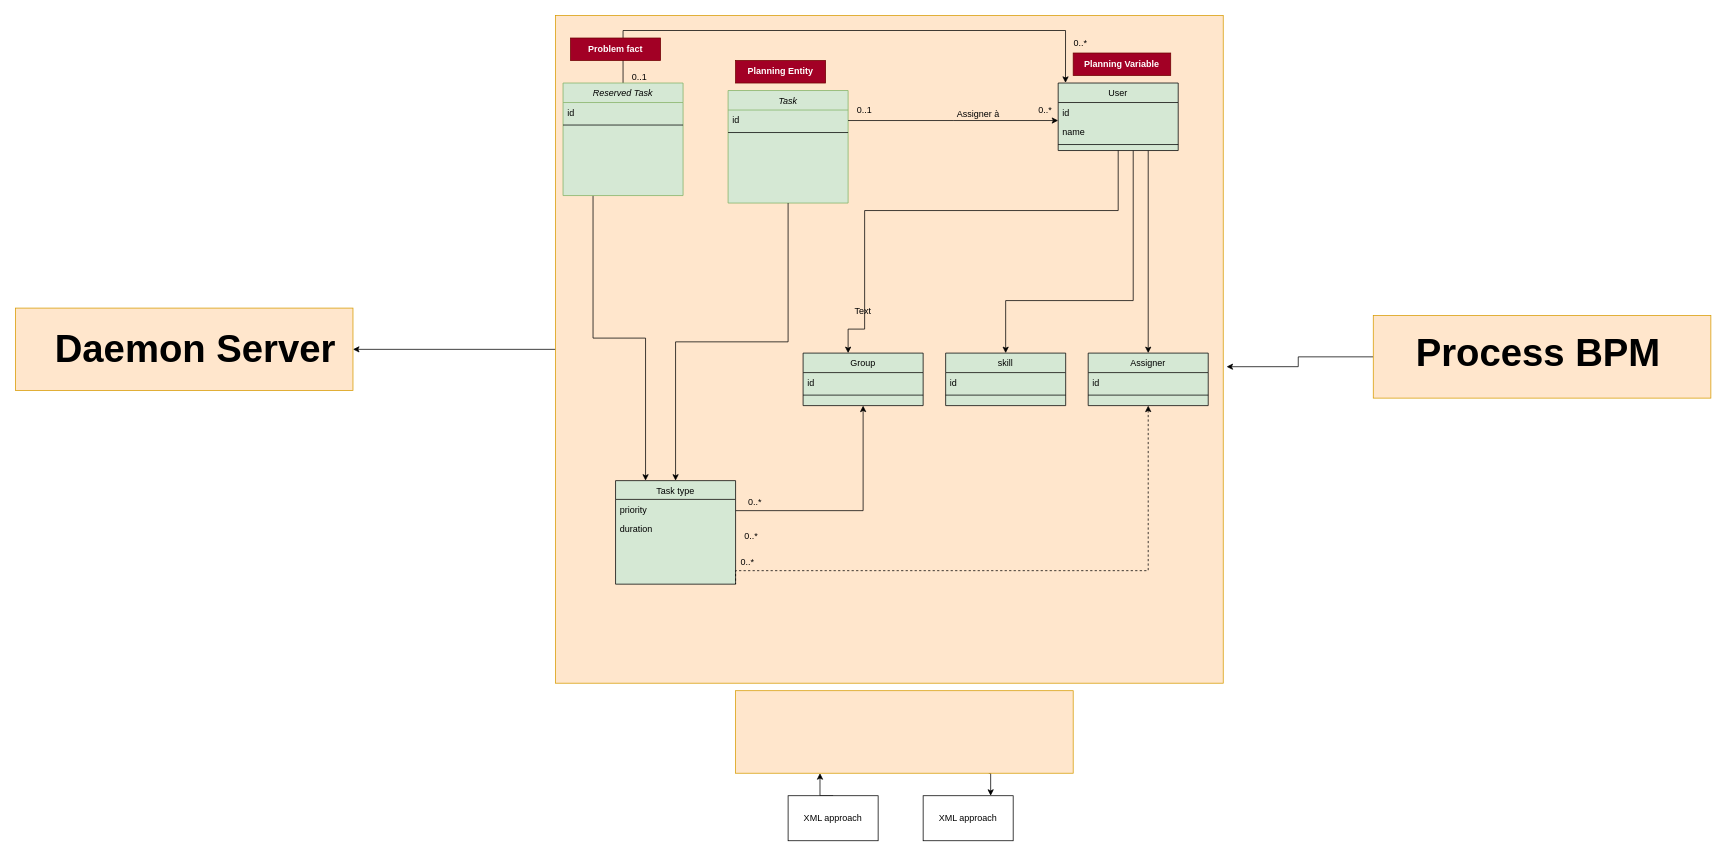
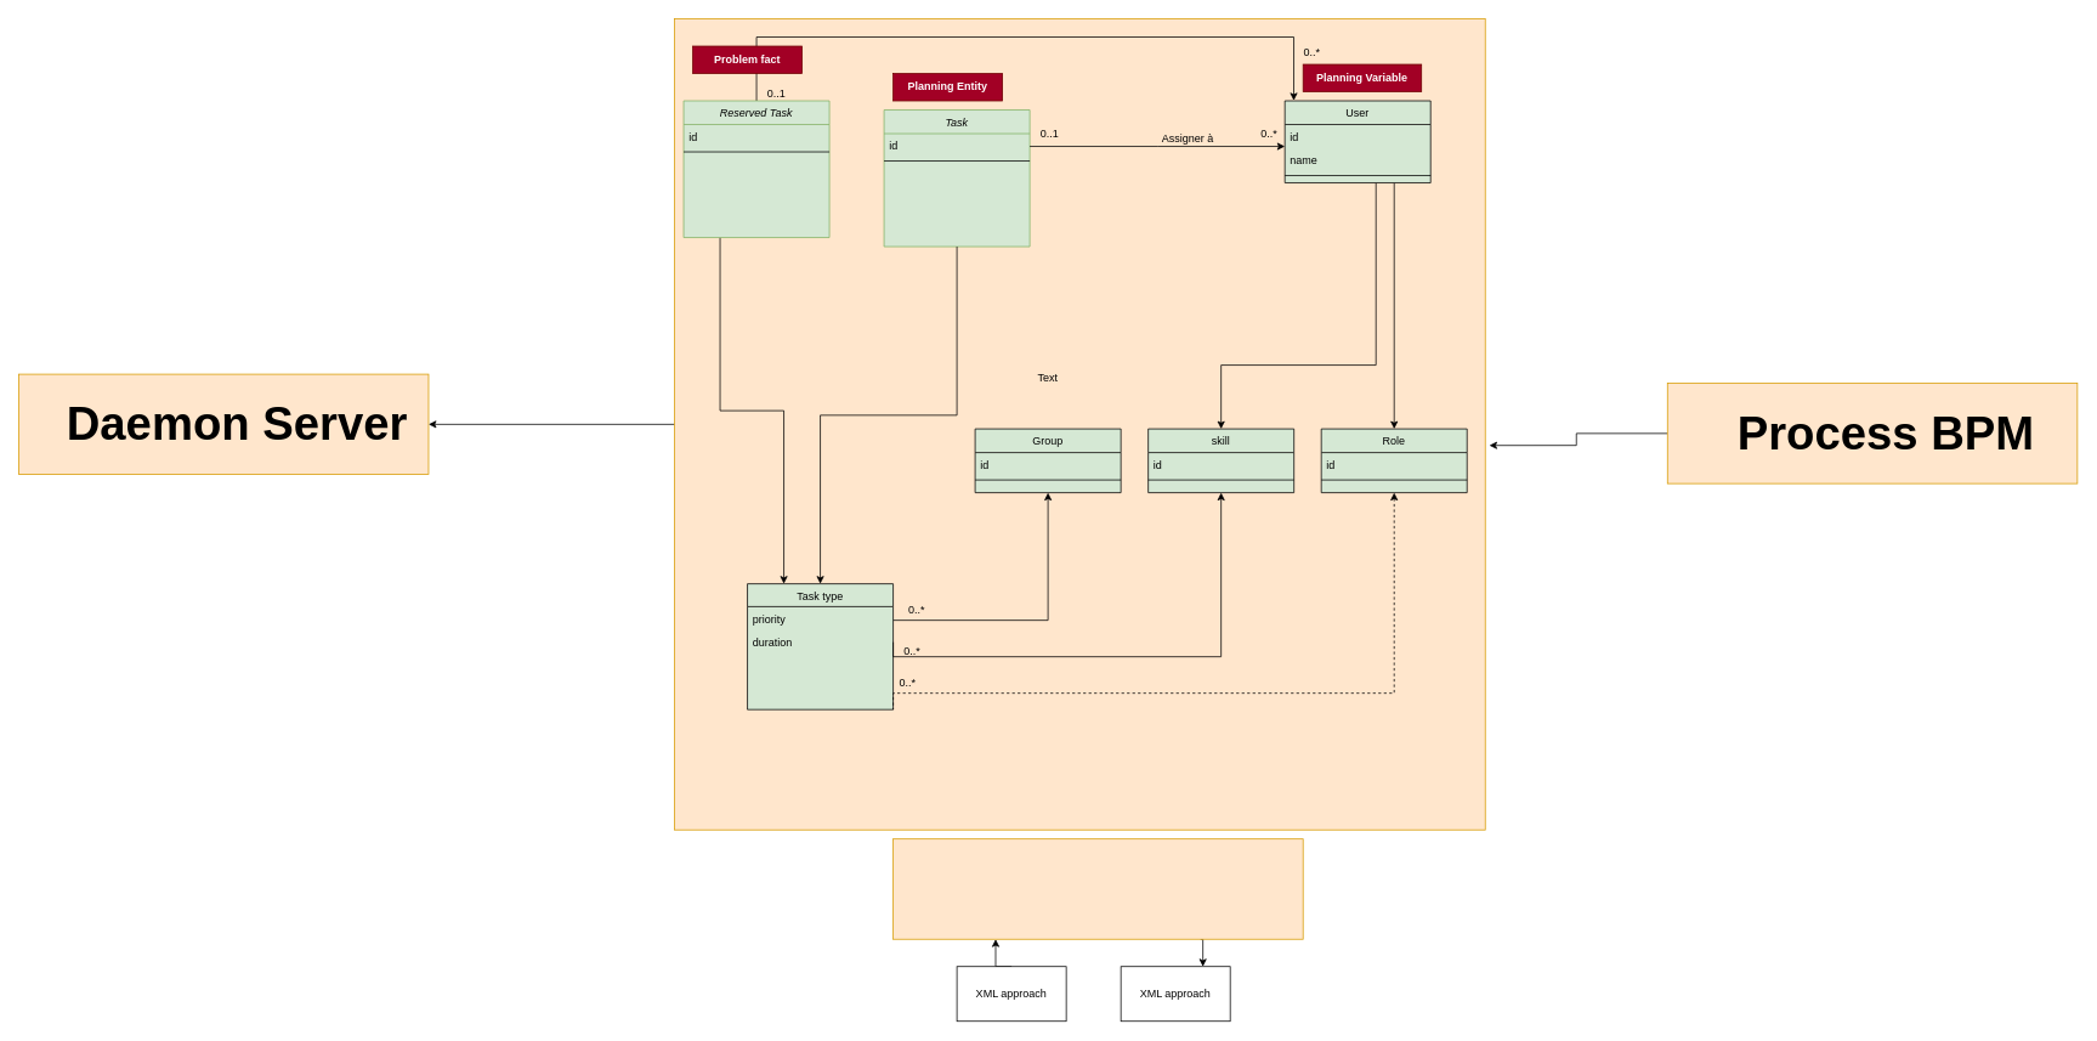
- <mxCell id="34" value="" style="edgeStyle=orthogonalEdgeStyle;rounded=0;orthogonalLoop=1;jettySize=auto;html=1;entryX=0.375;entryY=0;entryDx=0;entryDy=0;entryPerimeter=0;exitX=0.5;exitY=1;exitDx=0;exitDy=0;endArrow=classic;endFill=1;" parent="1" source="19" target="27" edge="1"><mxGeometry relative="1" as="geometry"><mxPoint x="1260" y="260" as="sourcePoint" /><mxPoint x="1120" y="438" as="targetPoint" /><Array as="points"><mxPoint x="1490" y="280" /><mxPoint x="1152" y="280" /><mxPoint x="1152" y="438" /><mxPoint x="1130" y="438" /></Array></mxGeometry></mxCell>
- <mxCell id="44" value="&lt;font size=&quot;1&quot;&gt;&lt;b&gt;&lt;font style=&quot;font-size: 51px;&quot;&gt;Process BPM&lt;br&gt;&lt;/font&gt;&lt;/b&gt;&lt;/font&gt;" style="text;html=1;strokeColor=none;fillColor=none;align=center;verticalAlign=middle;whiteSpace=wrap;rounded=0;" parent="1" vertex="1"><mxGeometry x="1840" y="455" width="420" height="30" as="geometry" /></mxCell>
+ <mxCell id="44" value="&lt;font size=&quot;1&quot;&gt;&lt;b&gt;&lt;font style=&quot;font-size: 51px;&quot;&gt;Process BPM&lt;br&gt;&lt;/font&gt;&lt;/b&gt;&lt;/font&gt;" style="text;html=1;strokeColor=none;fillColor=none;align=center;verticalAlign=middle;whiteSpace=wrap;rounded=0;" parent="1" vertex="1"><mxGeometry x="1860" y="460" width="420" height="30" as="geometry" /></mxCell>
- <mxCell id="31" value="Assigner" style="swimlane;fontStyle=0;align=center;verticalAlign=top;childLayout=stackLayout;horizontal=1;startSize=26;horizontalStack=0;resizeParent=1;resizeLast=0;collapsible=1;marginBottom=0;rounded=0;shadow=0;strokeWidth=1;fillColor=#D5E8D4;swimlaneFillColor=#D5E8D4;" parent="1" vertex="1"><mxGeometry x="1450" y="470" width="160" height="70" as="geometry"><mxRectangle x="340" y="380" width="170" height="26" as="alternateBounds" /></mxGeometry></mxCell>
+ <mxCell id="31" value="Role" style="swimlane;fontStyle=0;align=center;verticalAlign=top;childLayout=stackLayout;horizontal=1;startSize=26;horizontalStack=0;resizeParent=1;resizeLast=0;collapsible=1;marginBottom=0;rounded=0;shadow=0;strokeWidth=1;fillColor=#D5E8D4;swimlaneFillColor=#D5E8D4;" parent="1" vertex="1"><mxGeometry x="1450" y="470" width="160" height="70" as="geometry"><mxRectangle x="340" y="380" width="170" height="26" as="alternateBounds" /></mxGeometry></mxCell>
+ <mxCell id="14" style="edgeStyle=orthogonalEdgeStyle;rounded=0;orthogonalLoop=1;jettySize=auto;html=1;entryX=1;entryY=0.5;entryDx=0;entryDy=0;endArrow=none;endFill=0;startArrow=classic;startFill=1;" parent="1" source="15" target="12" edge="1"><mxGeometry relative="1" as="geometry"><Array as="points"><mxPoint x="1340" y="720" /><mxPoint x="980" y="720" /></Array></mxGeometry></mxCell>
